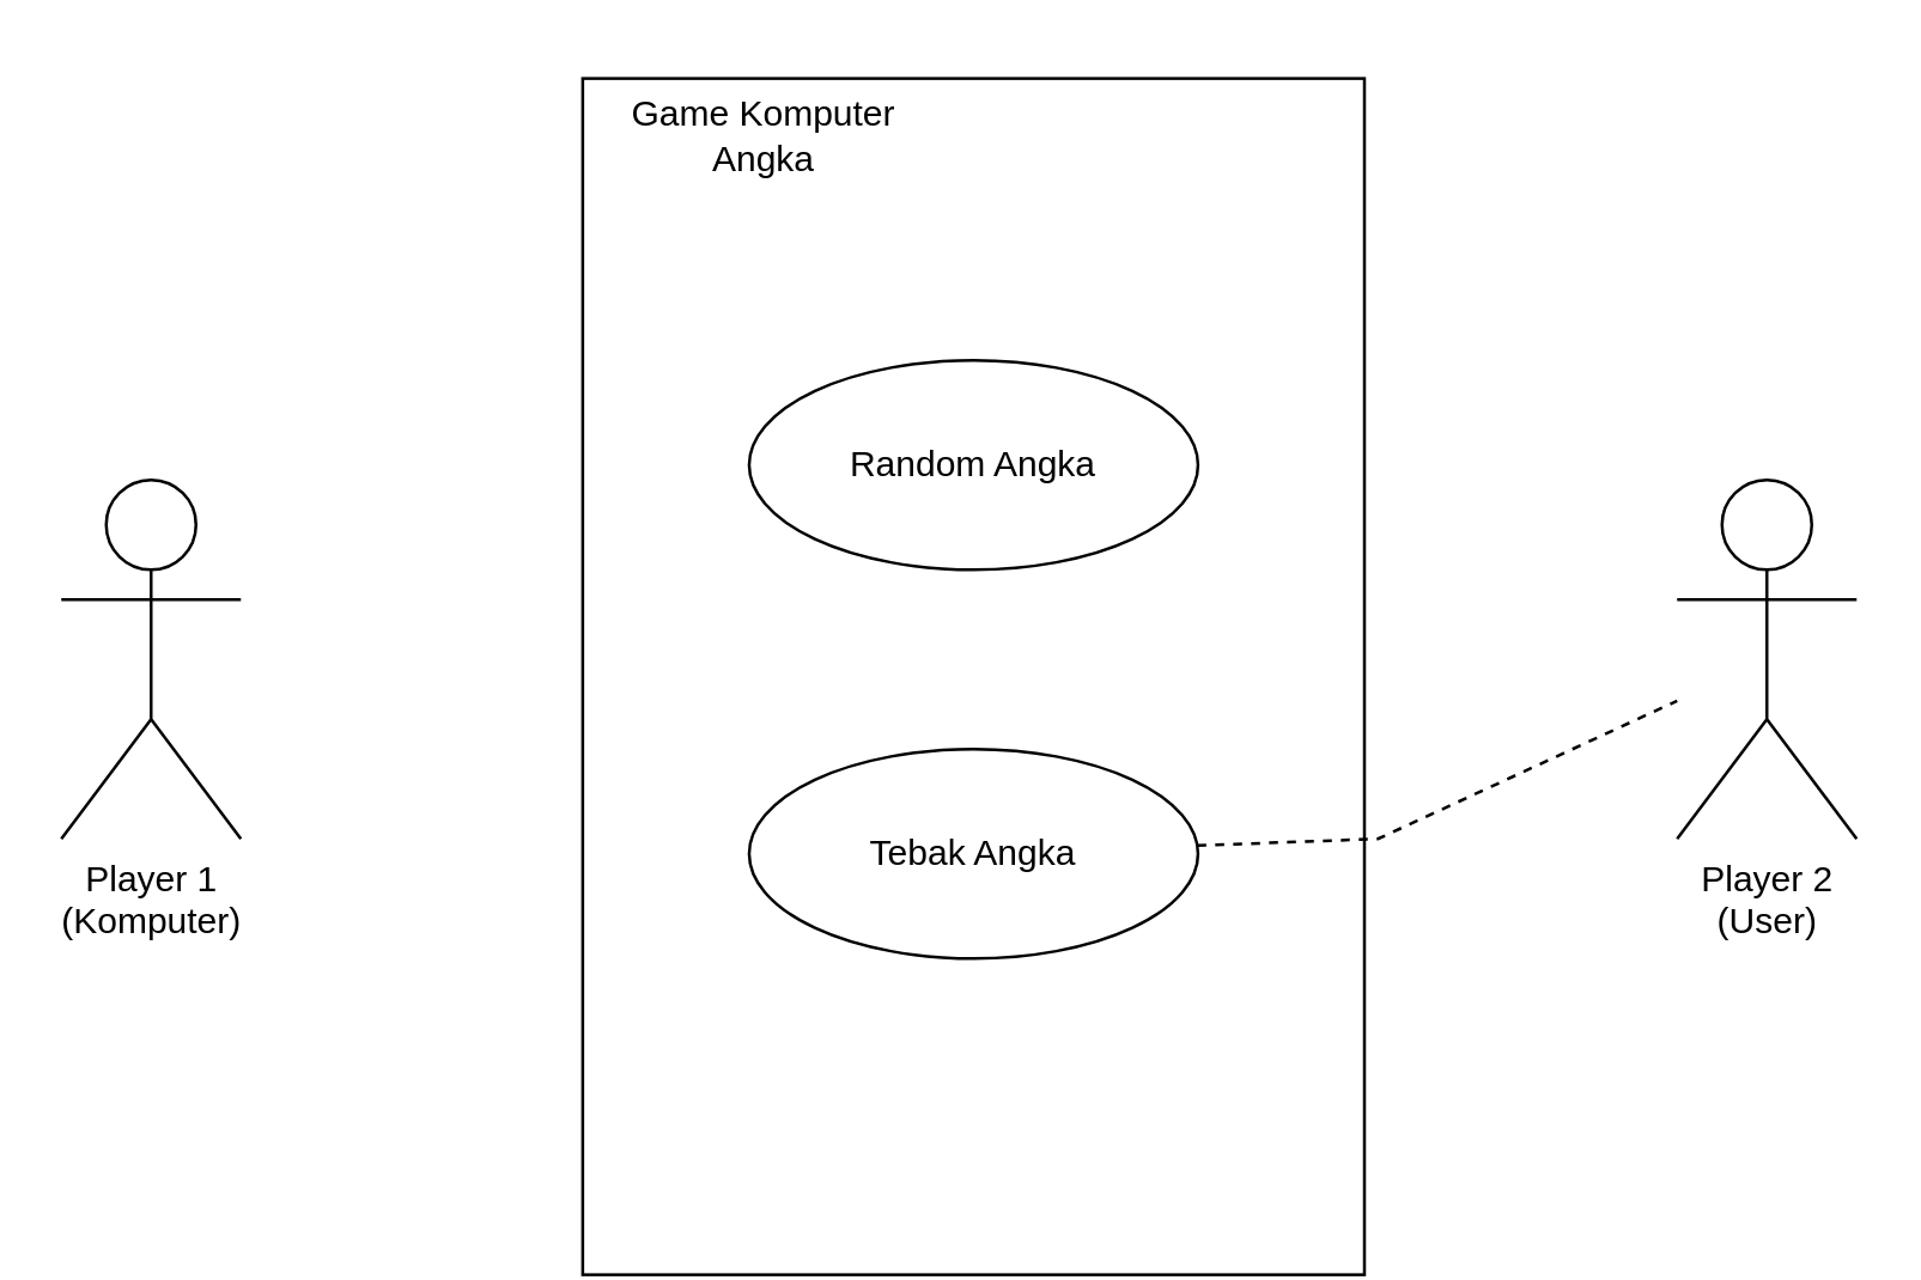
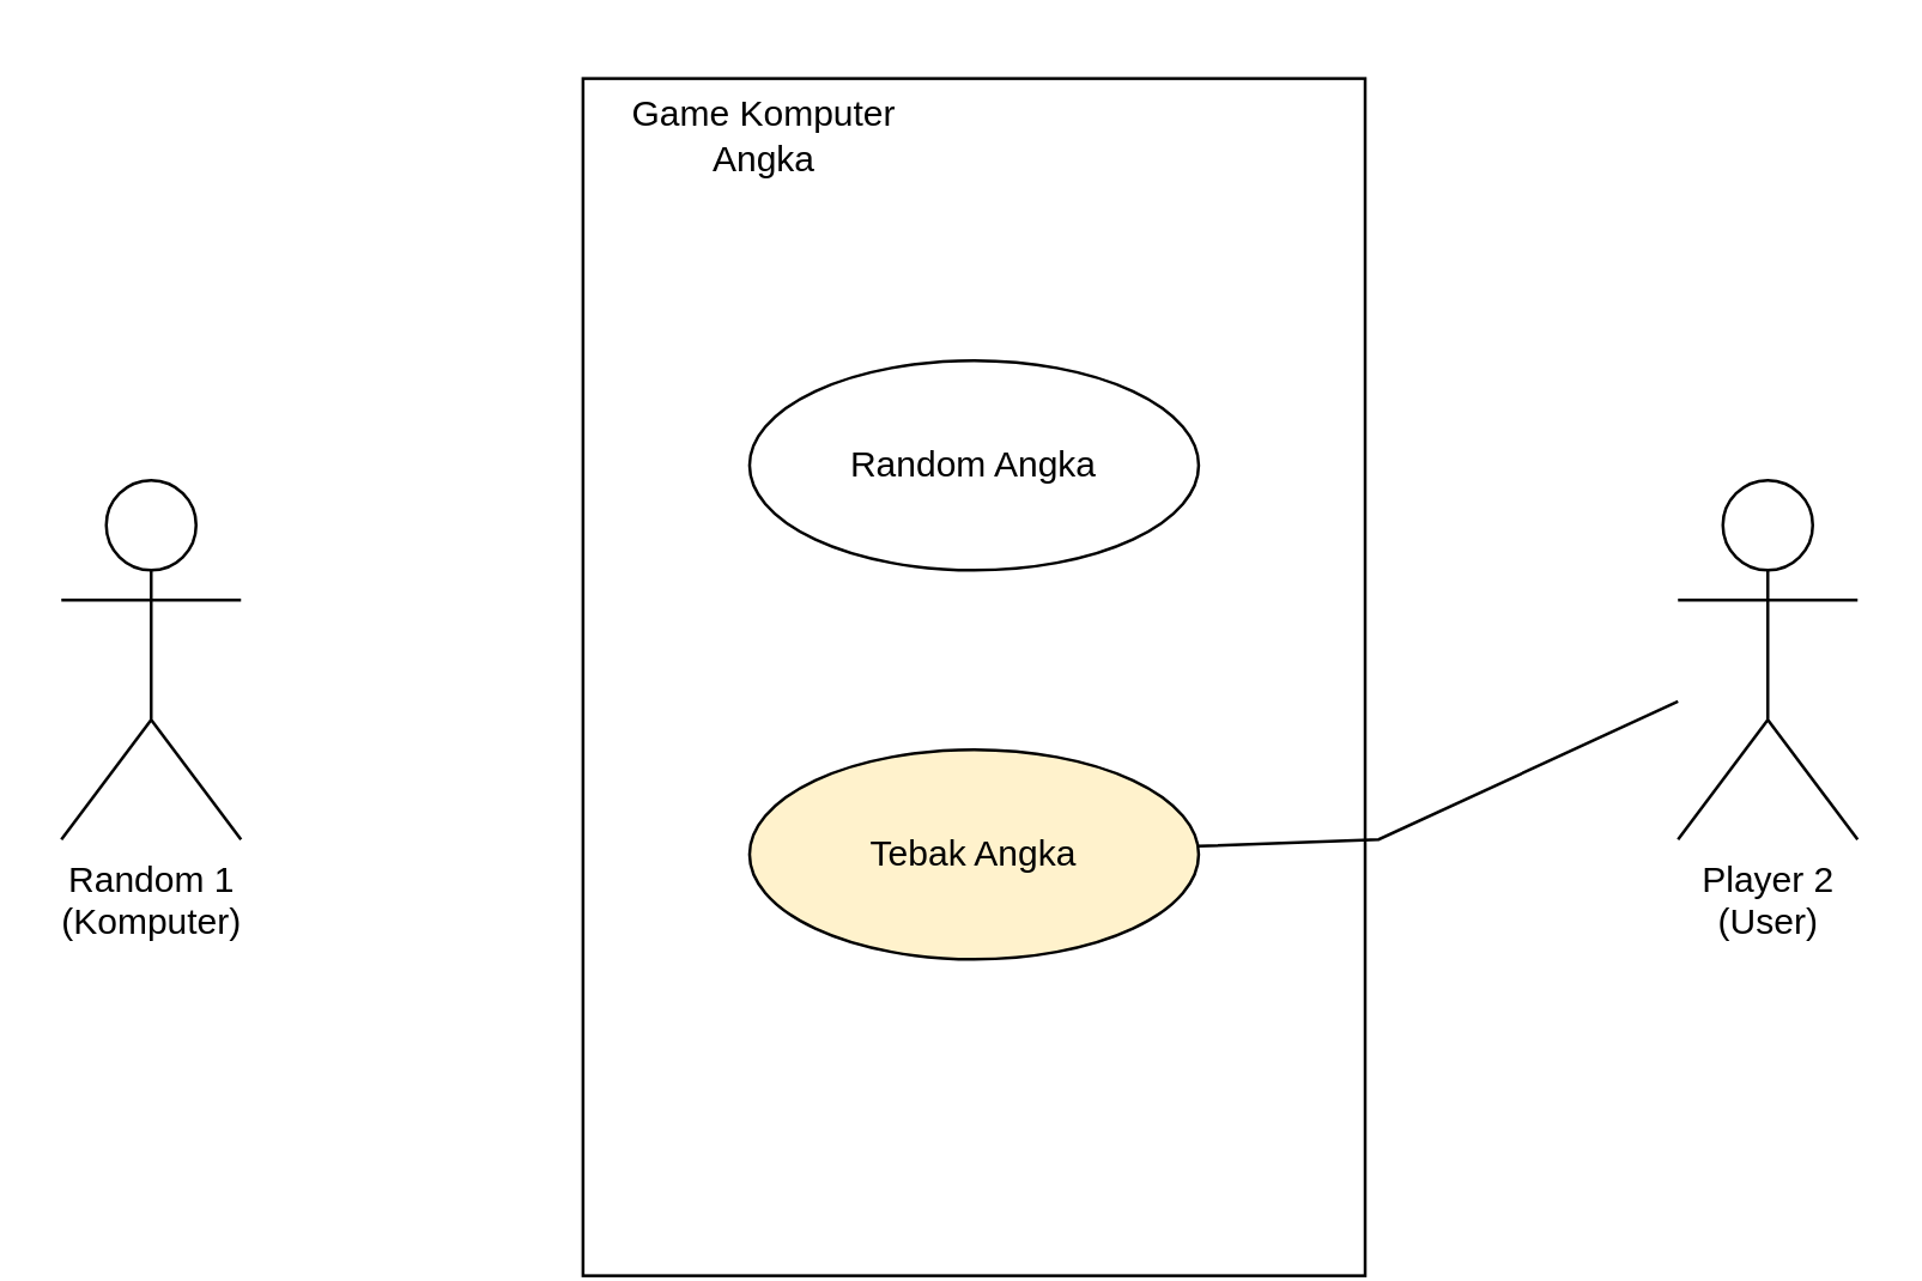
- <mxCell id="5" value="" style="endArrow=none;html=1;rounded=0;dashed=1;" edge="1" parent="1" source="8" target="4"><mxGeometry width="50" height="50" relative="1" as="geometry"><mxPoint x="460" y="226" as="sourcePoint" /><mxPoint x="550" y="210" as="targetPoint" /><Array as="points"><mxPoint x="460" y="280" /></Array></mxGeometry></mxCell>
+ <mxCell id="5" value="" style="endArrow=none;html=1;rounded=0;" edge="1" parent="1" source="8" target="4"><mxGeometry width="50" height="50" relative="1" as="geometry"><mxPoint x="460" y="226" as="sourcePoint" /><mxPoint x="550" y="210" as="targetPoint" /><Array as="points"><mxPoint x="460" y="280" /></Array></mxGeometry></mxCell>
- <mxCell id="8" value="Tebak Angka" style="ellipse;whiteSpace=wrap;html=1;" vertex="1" parent="1"><mxGeometry x="249.88" y="250" width="150" height="70" as="geometry" /></mxCell>
+ <mxCell id="8" value="Tebak Angka" style="ellipse;whiteSpace=wrap;html=1;fillColor=#fff2cc;" vertex="1" parent="1"><mxGeometry x="249.88" y="250" width="150" height="70" as="geometry" /></mxCell>
- <mxCell id="3" value="Player 1&lt;br&gt;(Komputer)" style="shape=umlActor;verticalLabelPosition=bottom;verticalAlign=top;html=1;outlineConnect=0;" vertex="1" parent="1"><mxGeometry x="20" y="160" width="60" height="120" as="geometry" /></mxCell>
+ <mxCell id="3" value="Random 1&lt;br&gt;(Komputer)" style="shape=umlActor;verticalLabelPosition=bottom;verticalAlign=top;html=1;outlineConnect=0;" vertex="1" parent="1"><mxGeometry x="20" y="160" width="60" height="120" as="geometry" /></mxCell>
